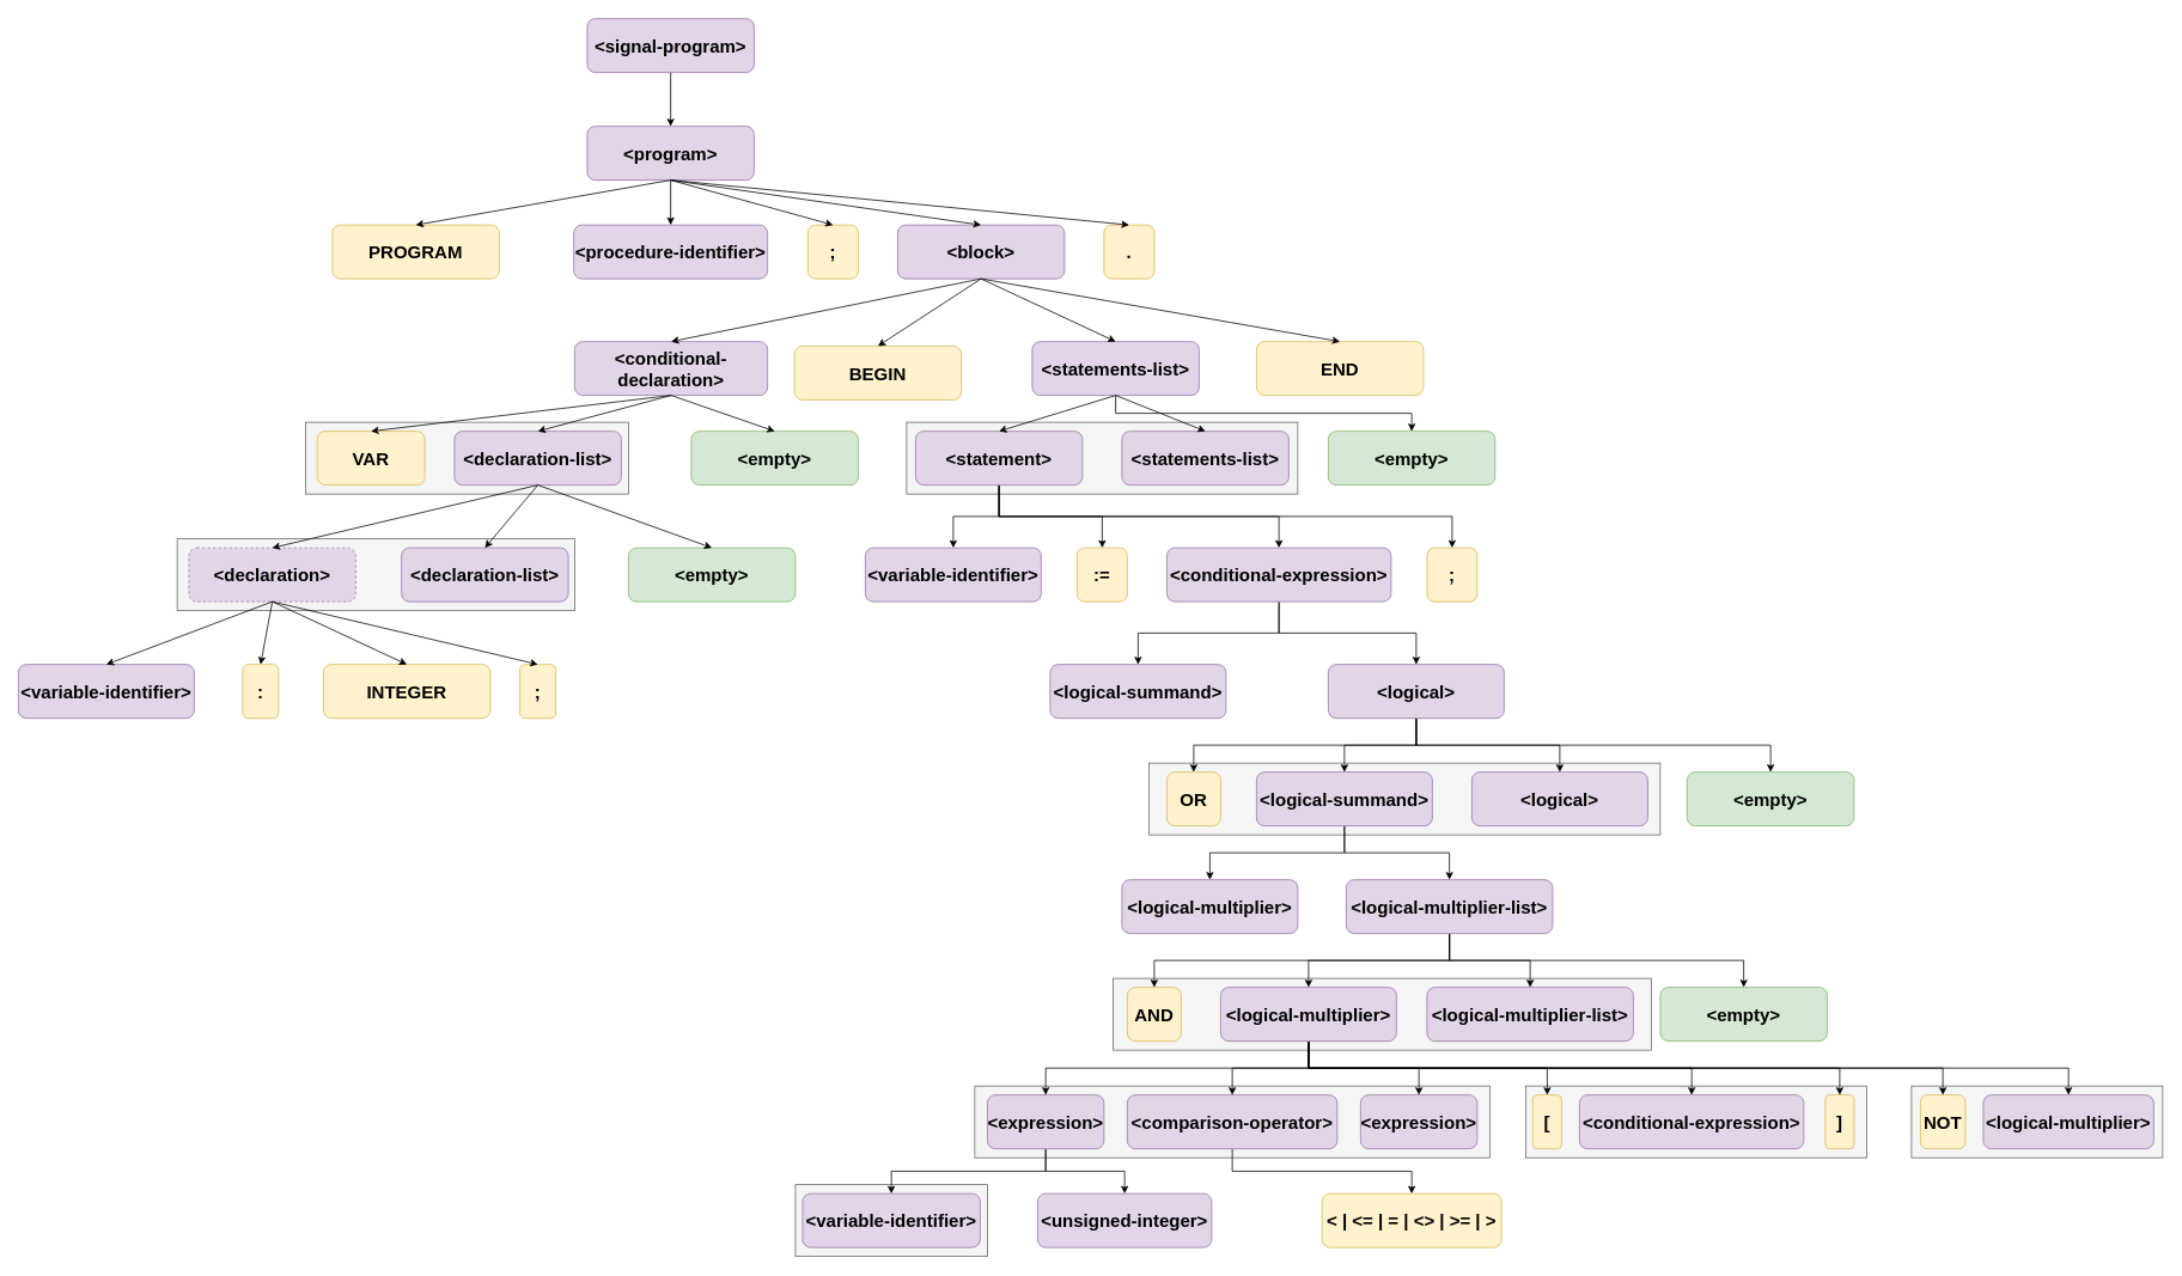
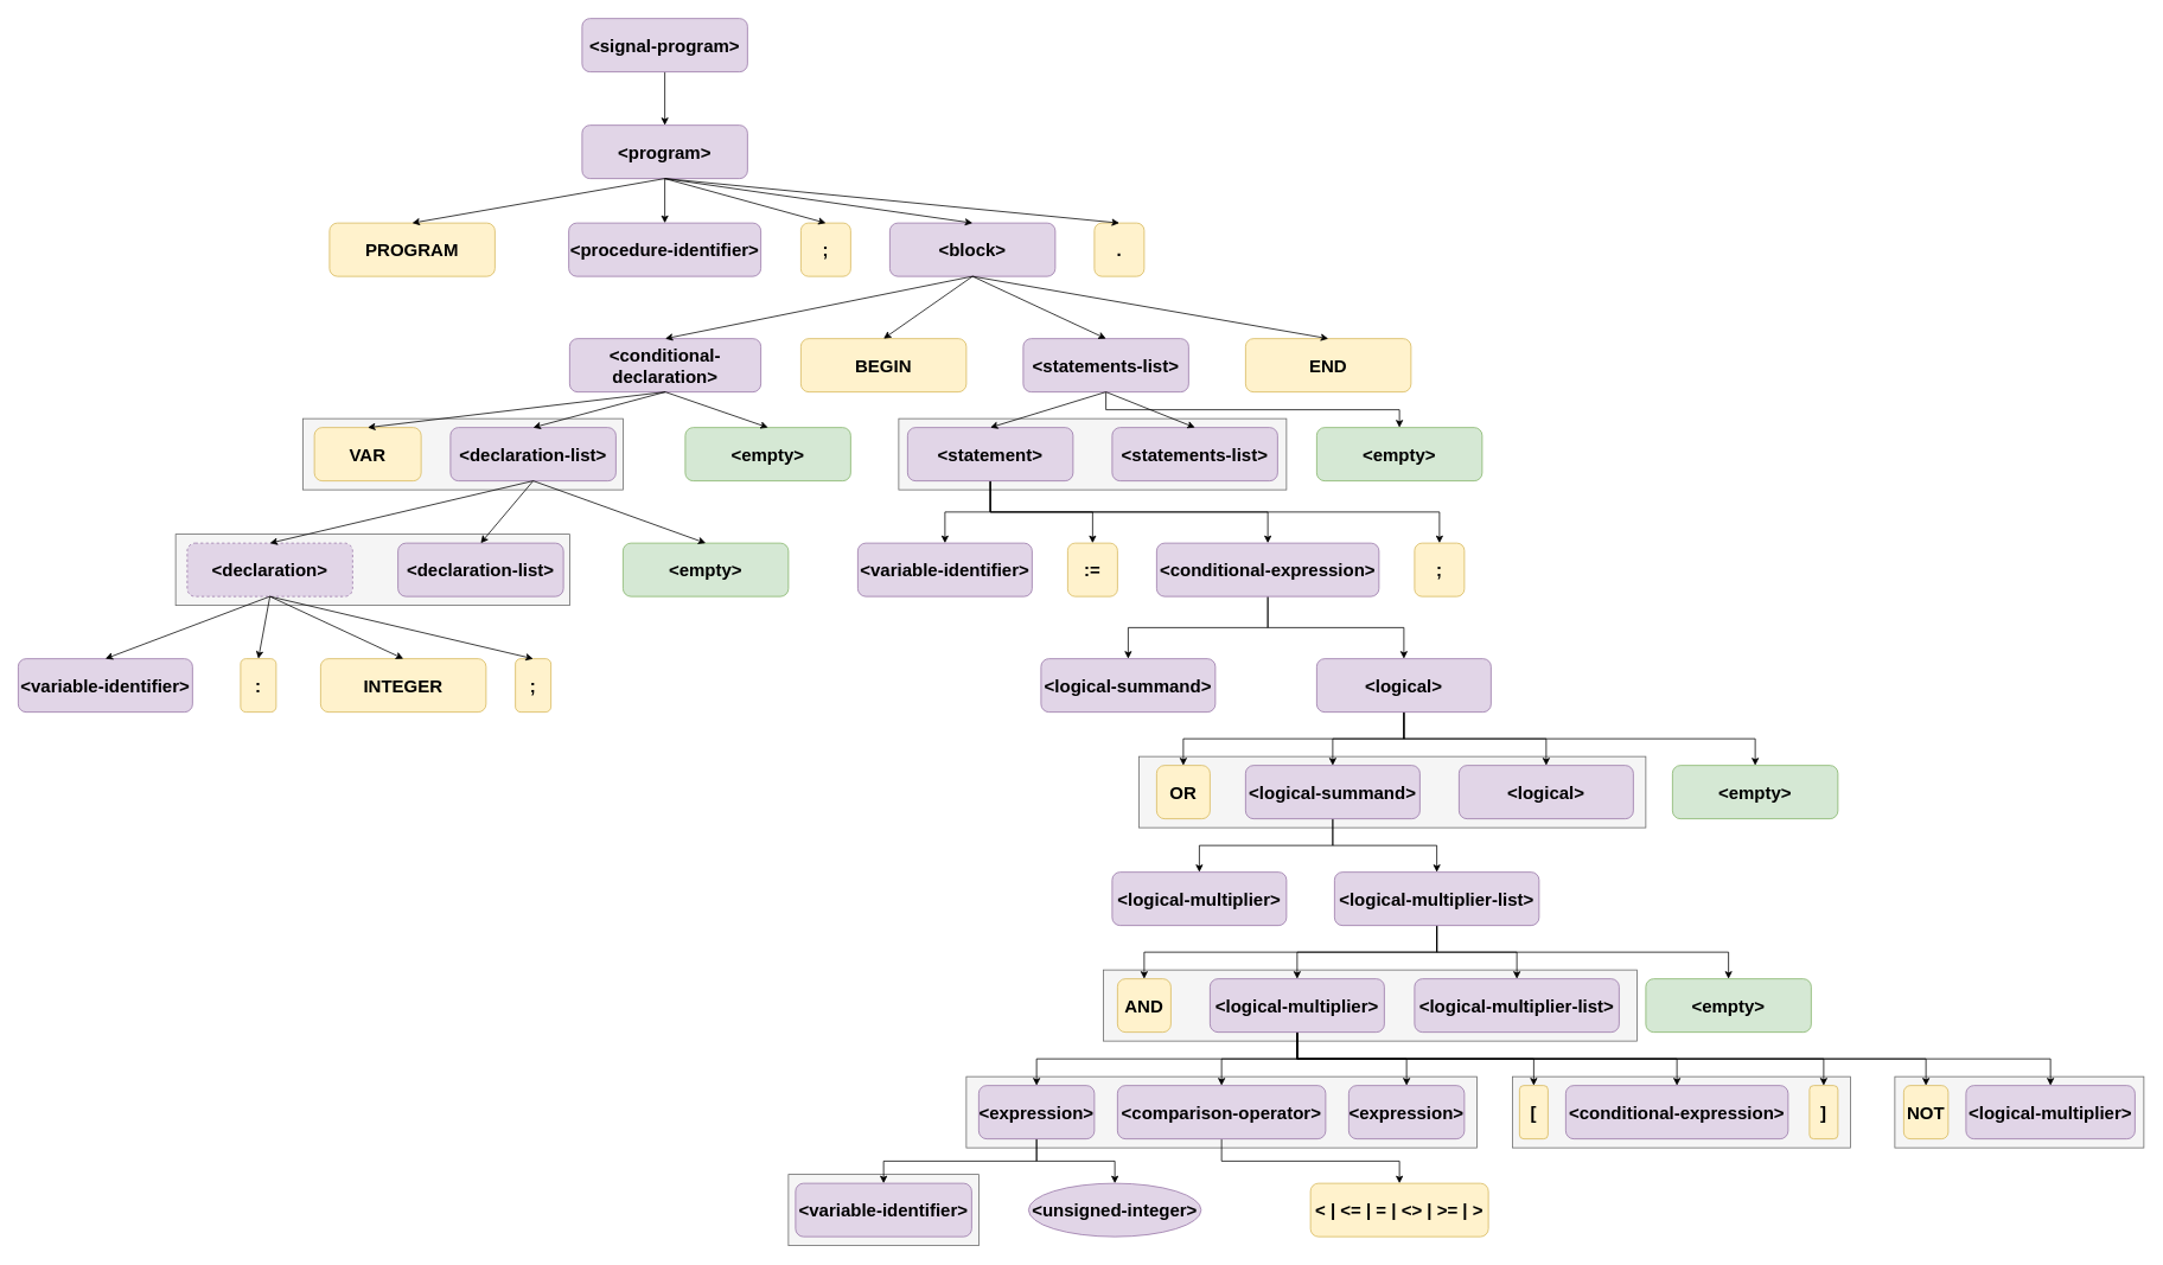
- <mxCell id="29" value="&lt;b&gt;&lt;font style=&quot;font-size: 20px&quot;&gt;BEGIN&lt;/font&gt;&lt;/b&gt;" style="rounded=1;whiteSpace=wrap;html=1;fillColor=#fff2cc;strokeColor=#d6b656;" vertex="1" parent="1"><mxGeometry x="885" y="385" width="186" height="60" as="geometry" /></mxCell>
+ <mxCell id="29" value="&lt;b&gt;&lt;font style=&quot;font-size: 20px&quot;&gt;BEGIN&lt;/font&gt;&lt;/b&gt;" style="rounded=1;whiteSpace=wrap;html=1;fillColor=#fff2cc;strokeColor=#d6b656;" vertex="1" parent="1"><mxGeometry x="900" y="380" width="186" height="60" as="geometry" /></mxCell>
- <mxCell id="111" value="&lt;b&gt;&lt;font style=&quot;font-size: 20px&quot;&gt;&amp;lt;unsigned-integer&amp;gt;&lt;/font&gt;&lt;/b&gt;" style="rounded=1;whiteSpace=wrap;html=1;fillColor=#e1d5e7;strokeColor=#9673a6;" vertex="1" parent="1"><mxGeometry x="1156" y="1330" width="194" height="60" as="geometry" /></mxCell>
+ <mxCell id="111" value="&lt;b&gt;&lt;font style=&quot;font-size: 20px&quot;&gt;&amp;lt;unsigned-integer&amp;gt;&lt;/font&gt;&lt;/b&gt;" style="ellipse;whiteSpace=wrap;html=1;fillColor=#e1d5e7;strokeColor=#9673a6;" vertex="1" parent="1"><mxGeometry x="1156" y="1330" width="194" height="60" as="geometry" /></mxCell>
